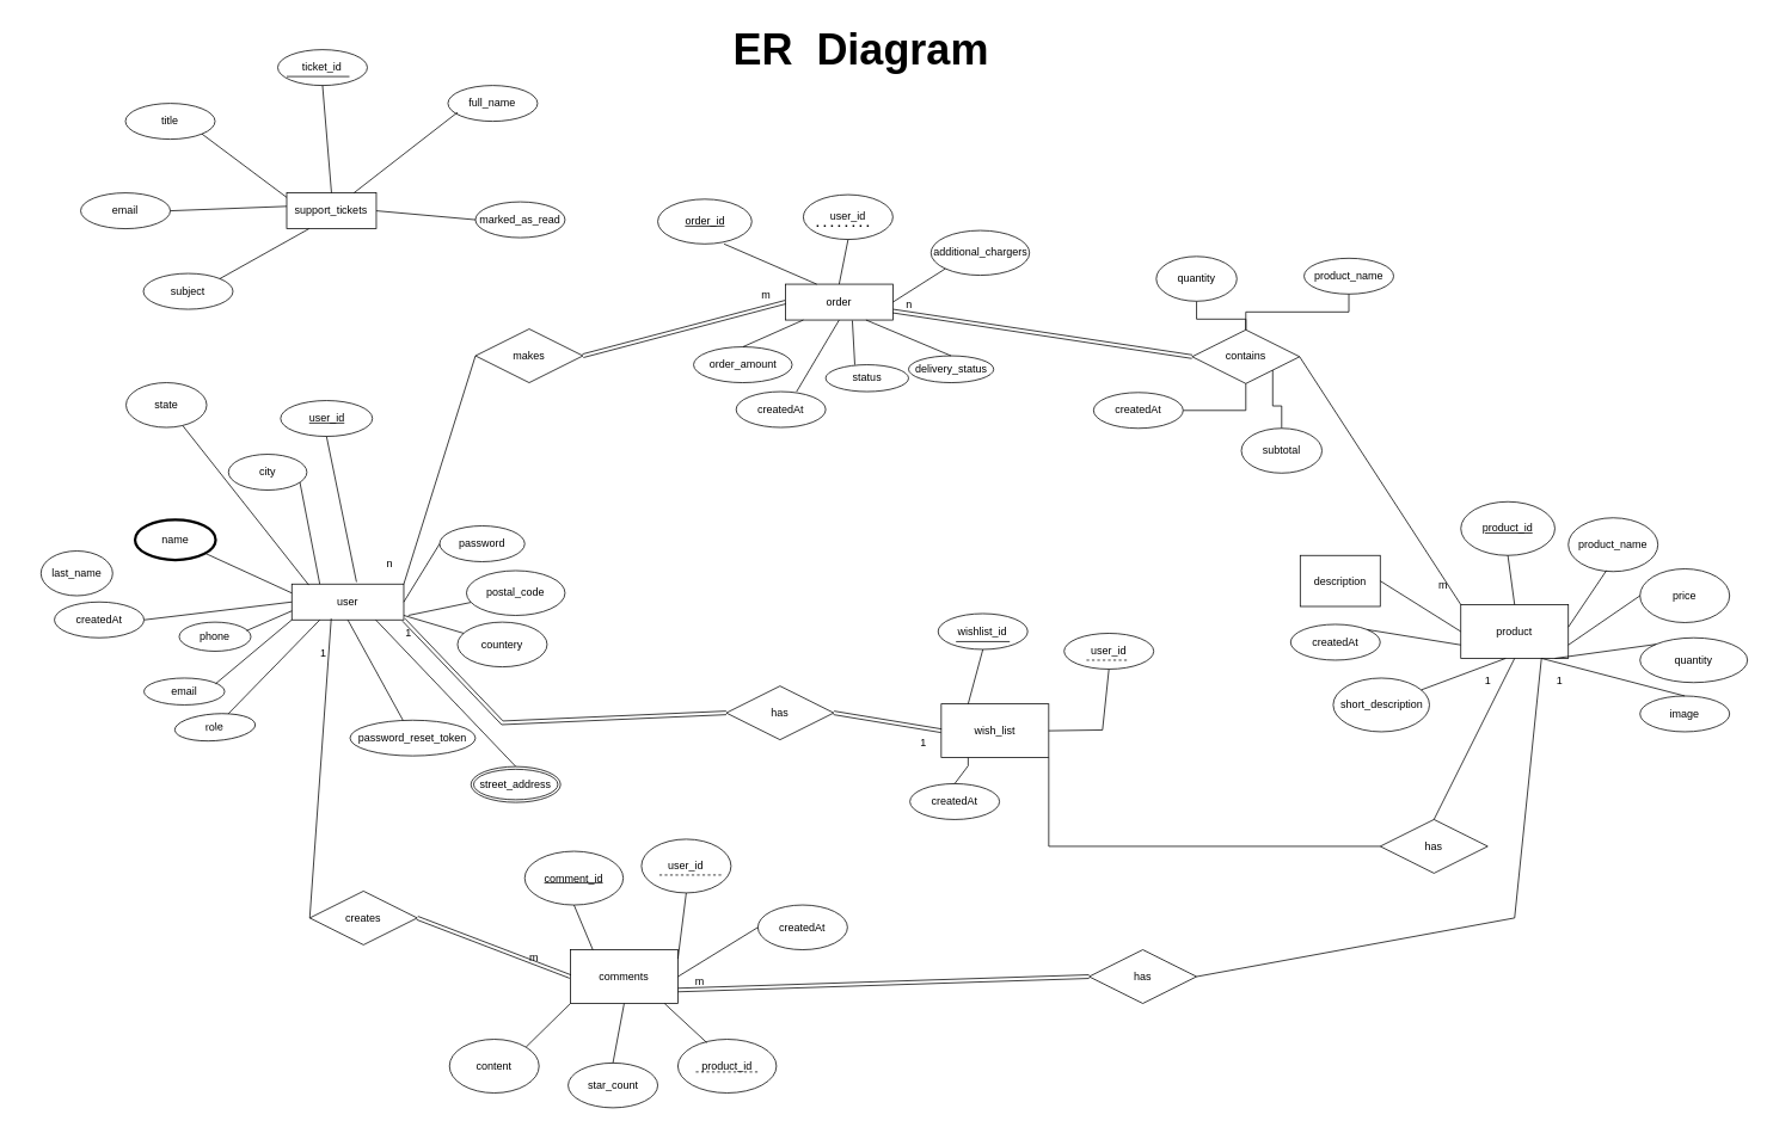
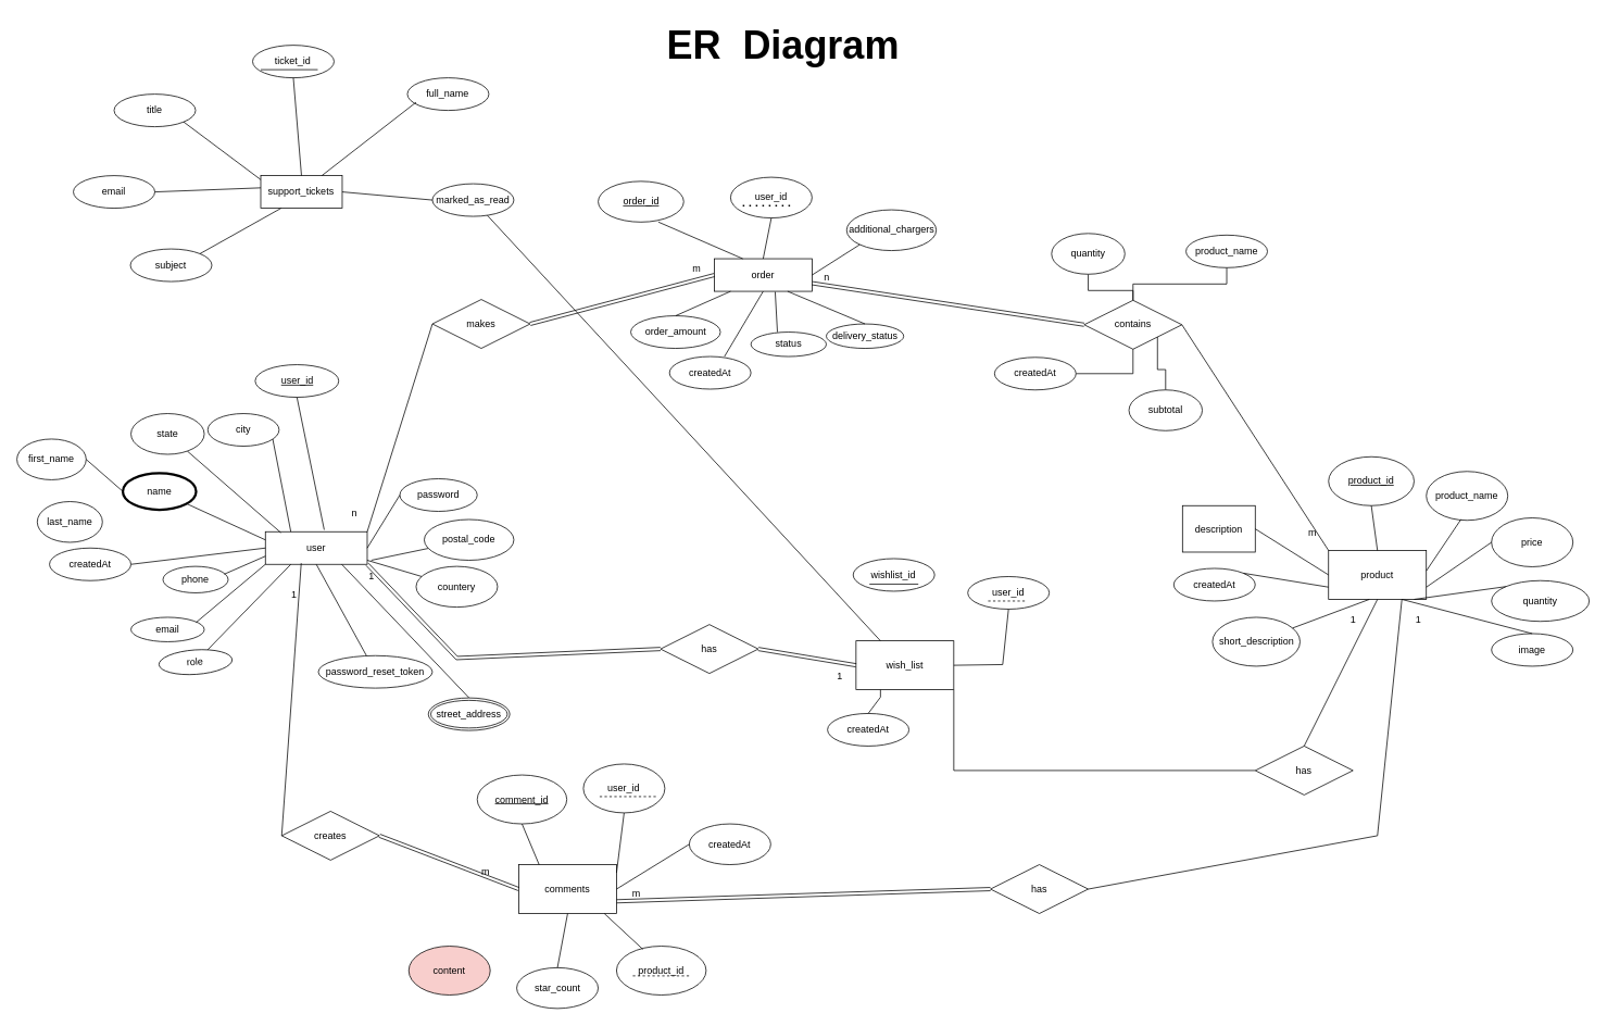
- <mxCell id="60" value="state" style="ellipse;whiteSpace=wrap;html=1;" parent="1" vertex="1"><mxGeometry x="140" y="427" width="90" height="50" as="geometry" /></mxCell>
+ <mxCell id="60" value="state" style="ellipse;whiteSpace=wrap;html=1;" parent="1" vertex="1"><mxGeometry x="160" y="507" width="90" height="50" as="geometry" /></mxCell>
+ <mxCell id="53" value="first_name" style="ellipse;whiteSpace=wrap;html=1;" parent="1" vertex="1"><mxGeometry x="20" y="538.25" width="85" height="50" as="geometry" /></mxCell>
+ <mxCell id="54" value="" style="endArrow=none;html=1;rounded=0;entryX=0;entryY=0.5;entryDx=0;entryDy=0;exitX=1;exitY=0.5;exitDx=0;exitDy=0;" parent="1" source="53" target="6" edge="1"><mxGeometry width="50" height="50" relative="1" as="geometry"><mxPoint x="100" y="627" as="sourcePoint" /><mxPoint x="150" y="577" as="targetPoint" /></mxGeometry></mxCell>
- <mxCell id="86" value="" style="endArrow=none;html=1;rounded=0;entryX=0.5;entryY=1;entryDx=0;entryDy=0;exitX=0.25;exitY=0;exitDx=0;exitDy=0;" parent="1" source="82" target="85" edge="1"><mxGeometry width="50" height="50" relative="1" as="geometry"><mxPoint x="1140" y="785.88" as="sourcePoint" /><mxPoint x="1190" y="735.88" as="targetPoint" /></mxGeometry></mxCell>
+ <mxCell id="86" value="" style="endArrow=none;html=1;rounded=0;exitX=0.25;exitY=0;exitDx=0;exitDy=0;" parent="1" source="82" target="94" edge="1"><mxGeometry width="50" height="50" relative="1" as="geometry"><mxPoint x="1140" y="785.88" as="sourcePoint" /><mxPoint x="1190" y="735.88" as="targetPoint" /></mxGeometry></mxCell>
- <mxCell id="41" value="" style="endArrow=none;html=1;rounded=0;entryX=0;entryY=1;entryDx=0;entryDy=0;exitX=1;exitY=0;exitDx=0;exitDy=0;" parent="1" source="21" target="20" edge="1"><mxGeometry width="50" height="50" relative="1" as="geometry"><mxPoint x="591" y="1170.5" as="sourcePoint" /><mxPoint x="636" y="1130.5" as="targetPoint" /></mxGeometry></mxCell>
- <mxCell id="21" value="content" style="ellipse;whiteSpace=wrap;html=1;" parent="1" vertex="1"><mxGeometry x="501" y="1160.5" width="100" height="60" as="geometry" /></mxCell>
+ <mxCell id="21" value="content" style="ellipse;whiteSpace=wrap;html=1;fillColor=#f8cecc;" parent="1" vertex="1"><mxGeometry x="501" y="1160.5" width="100" height="60" as="geometry" /></mxCell>
